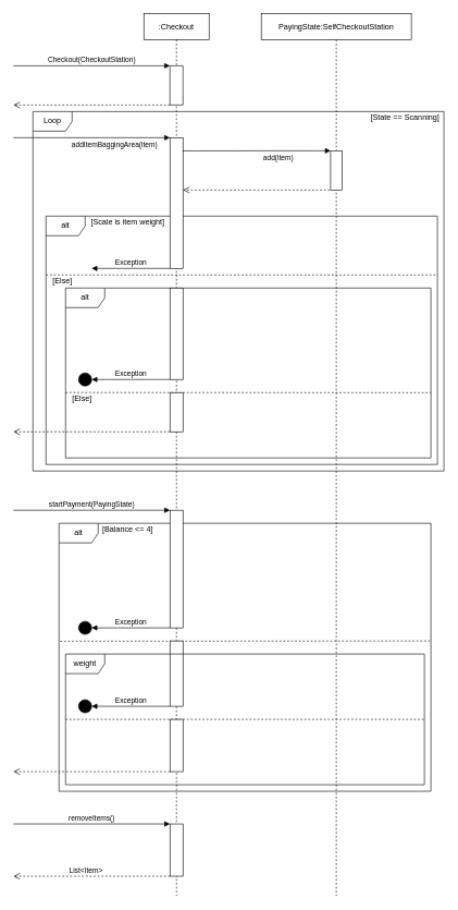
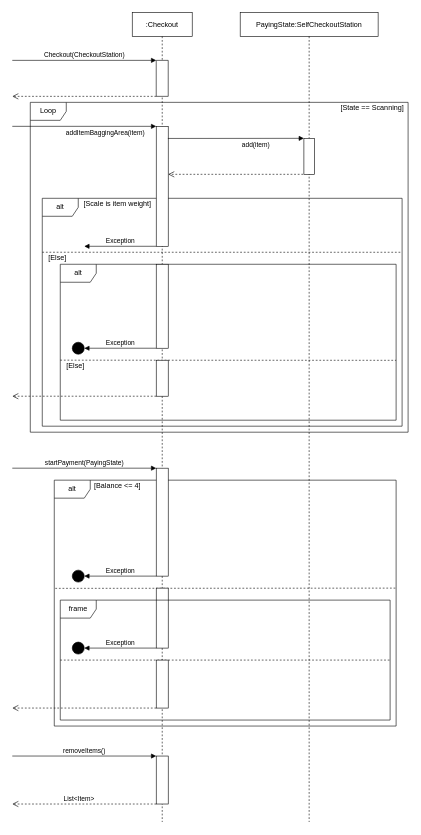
- <mxCell id="30" value="weight" style="shape=umlFrame;whiteSpace=wrap;html=1;" parent="1" vertex="1"><mxGeometry x="100" y="1000" width="550" height="200" as="geometry" /></mxCell>
+ <mxCell id="30" value="frame" style="shape=umlFrame;whiteSpace=wrap;html=1;" parent="1" vertex="1"><mxGeometry x="100" y="1000" width="550" height="200" as="geometry" /></mxCell>
